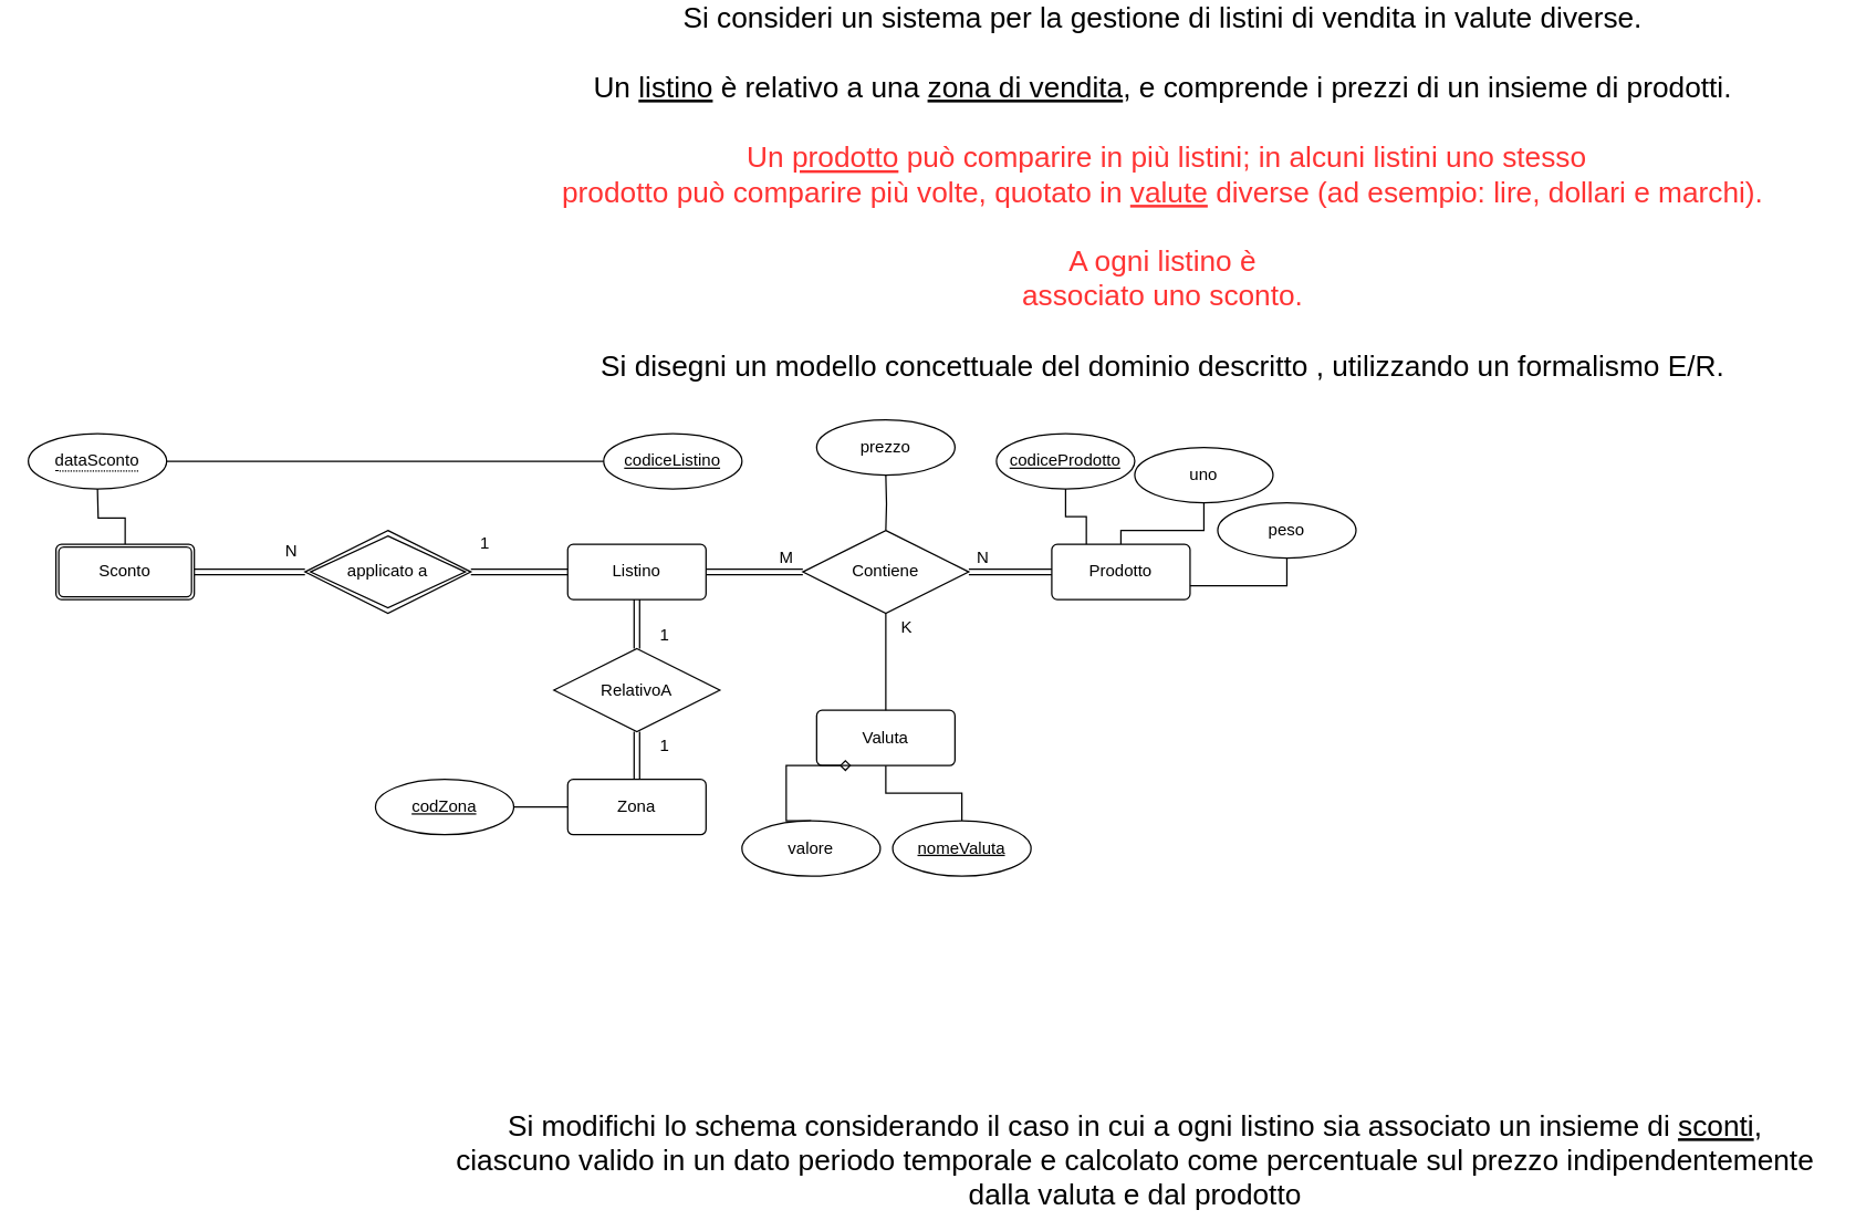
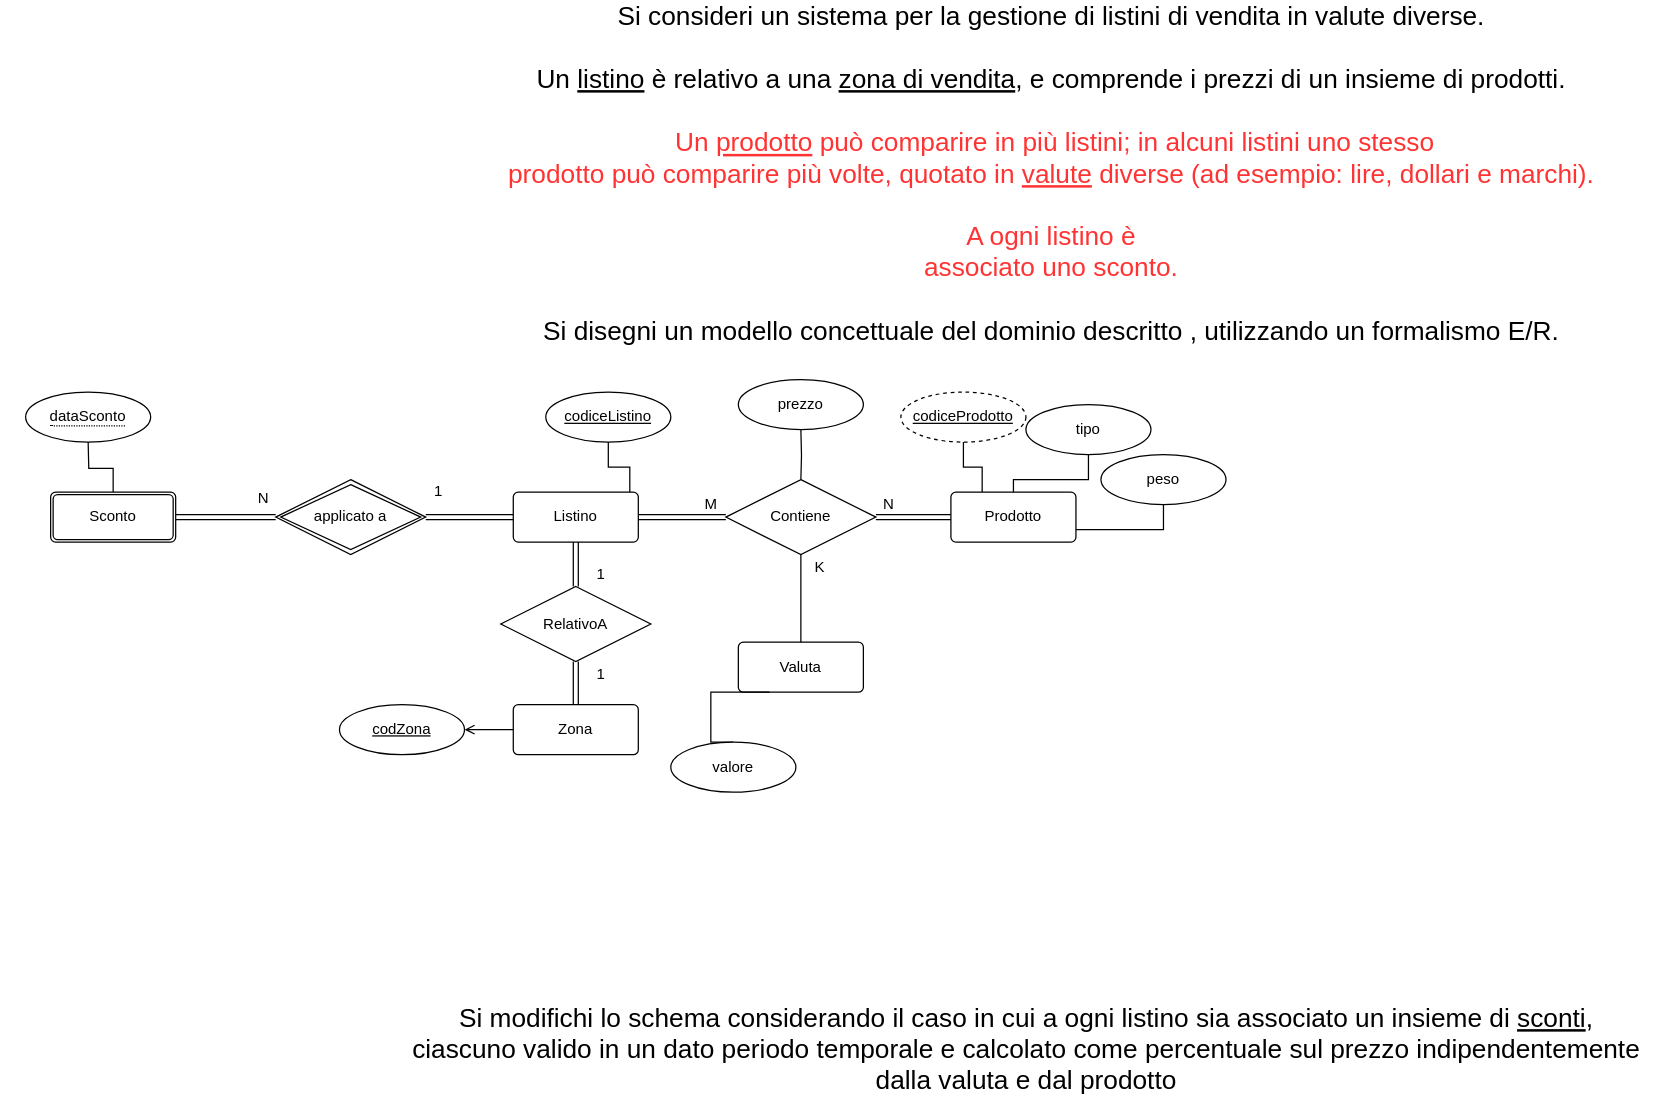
- <mxCell id="9" style="edgeStyle=orthogonalEdgeStyle;rounded=0;orthogonalLoop=1;jettySize=auto;html=1;endArrow=none;endFill=0;" edge="1" parent="1" source="10" target="43"><mxGeometry relative="1" as="geometry" /></mxCell>
+ <mxCell id="9" style="edgeStyle=orthogonalEdgeStyle;rounded=0;orthogonalLoop=1;jettySize=auto;html=1;entryX=0.932;entryY=0.003;entryDx=0;entryDy=0;entryPerimeter=0;endArrow=none;endFill=0;" edge="1" parent="1" source="10" target="4"><mxGeometry relative="1" as="geometry" /></mxCell>
- <mxCell id="17" value="codiceProdotto" style="ellipse;whiteSpace=wrap;html=1;align=center;fontStyle=4;" vertex="1" parent="1"><mxGeometry x="720" y="290" width="100" height="40" as="geometry" /></mxCell>
+ <mxCell id="17" value="codiceProdotto" style="ellipse;whiteSpace=wrap;html=1;align=center;fontStyle=4;dashed=1;" vertex="1" parent="1"><mxGeometry x="720" y="290" width="100" height="40" as="geometry" /></mxCell>
- <mxCell id="21" value="uno" style="ellipse;whiteSpace=wrap;html=1;align=center;" vertex="1" parent="1"><mxGeometry x="820" y="300" width="100" height="40" as="geometry" /></mxCell>
+ <mxCell id="21" value="tipo" style="ellipse;whiteSpace=wrap;html=1;align=center;" vertex="1" parent="1"><mxGeometry x="820" y="300" width="100" height="40" as="geometry" /></mxCell>
- <mxCell id="24" style="edgeStyle=orthogonalEdgeStyle;rounded=0;orthogonalLoop=1;jettySize=auto;html=1;entryX=0.25;entryY=1;entryDx=0;entryDy=0;endArrow=diamond;endFill=0;exitX=0.5;exitY=0;exitDx=0;exitDy=0;" edge="1" parent="1" source="25" target="8"><mxGeometry relative="1" as="geometry"><Array as="points"><mxPoint x="568" y="530" /></Array></mxGeometry></mxCell>
+ <mxCell id="24" style="edgeStyle=orthogonalEdgeStyle;rounded=0;orthogonalLoop=1;jettySize=auto;html=1;entryX=0.25;entryY=1;entryDx=0;entryDy=0;endArrow=none;endFill=0;exitX=0.5;exitY=0;exitDx=0;exitDy=0;" edge="1" parent="1" source="25" target="8"><mxGeometry relative="1" as="geometry"><Array as="points"><mxPoint x="568" y="530" /></Array></mxGeometry></mxCell>
- <mxCell id="26" style="edgeStyle=orthogonalEdgeStyle;rounded=0;orthogonalLoop=1;jettySize=auto;html=1;entryX=0.5;entryY=1;entryDx=0;entryDy=0;endArrow=none;endFill=0;" edge="1" parent="1" source="27" target="8"><mxGeometry relative="1" as="geometry" /></mxCell>
- <mxCell id="6" style="edgeStyle=orthogonalEdgeStyle;rounded=0;orthogonalLoop=1;jettySize=auto;html=1;entryX=1;entryY=0.5;entryDx=0;entryDy=0;endArrow=none;endFill=0;" edge="1" parent="1" source="7" target="33"><mxGeometry relative="1" as="geometry" /></mxCell>
+ <mxCell id="6" style="edgeStyle=orthogonalEdgeStyle;rounded=0;orthogonalLoop=1;jettySize=auto;html=1;entryX=1;entryY=0.5;entryDx=0;entryDy=0;endArrow=open;endFill=0;" edge="1" parent="1" source="7" target="33"><mxGeometry relative="1" as="geometry" /></mxCell>
- <mxCell id="27" value="nomeValuta" style="ellipse;whiteSpace=wrap;html=1;align=center;fontStyle=4;" vertex="1" parent="1"><mxGeometry x="645" y="570" width="100" height="40" as="geometry" /></mxCell>
